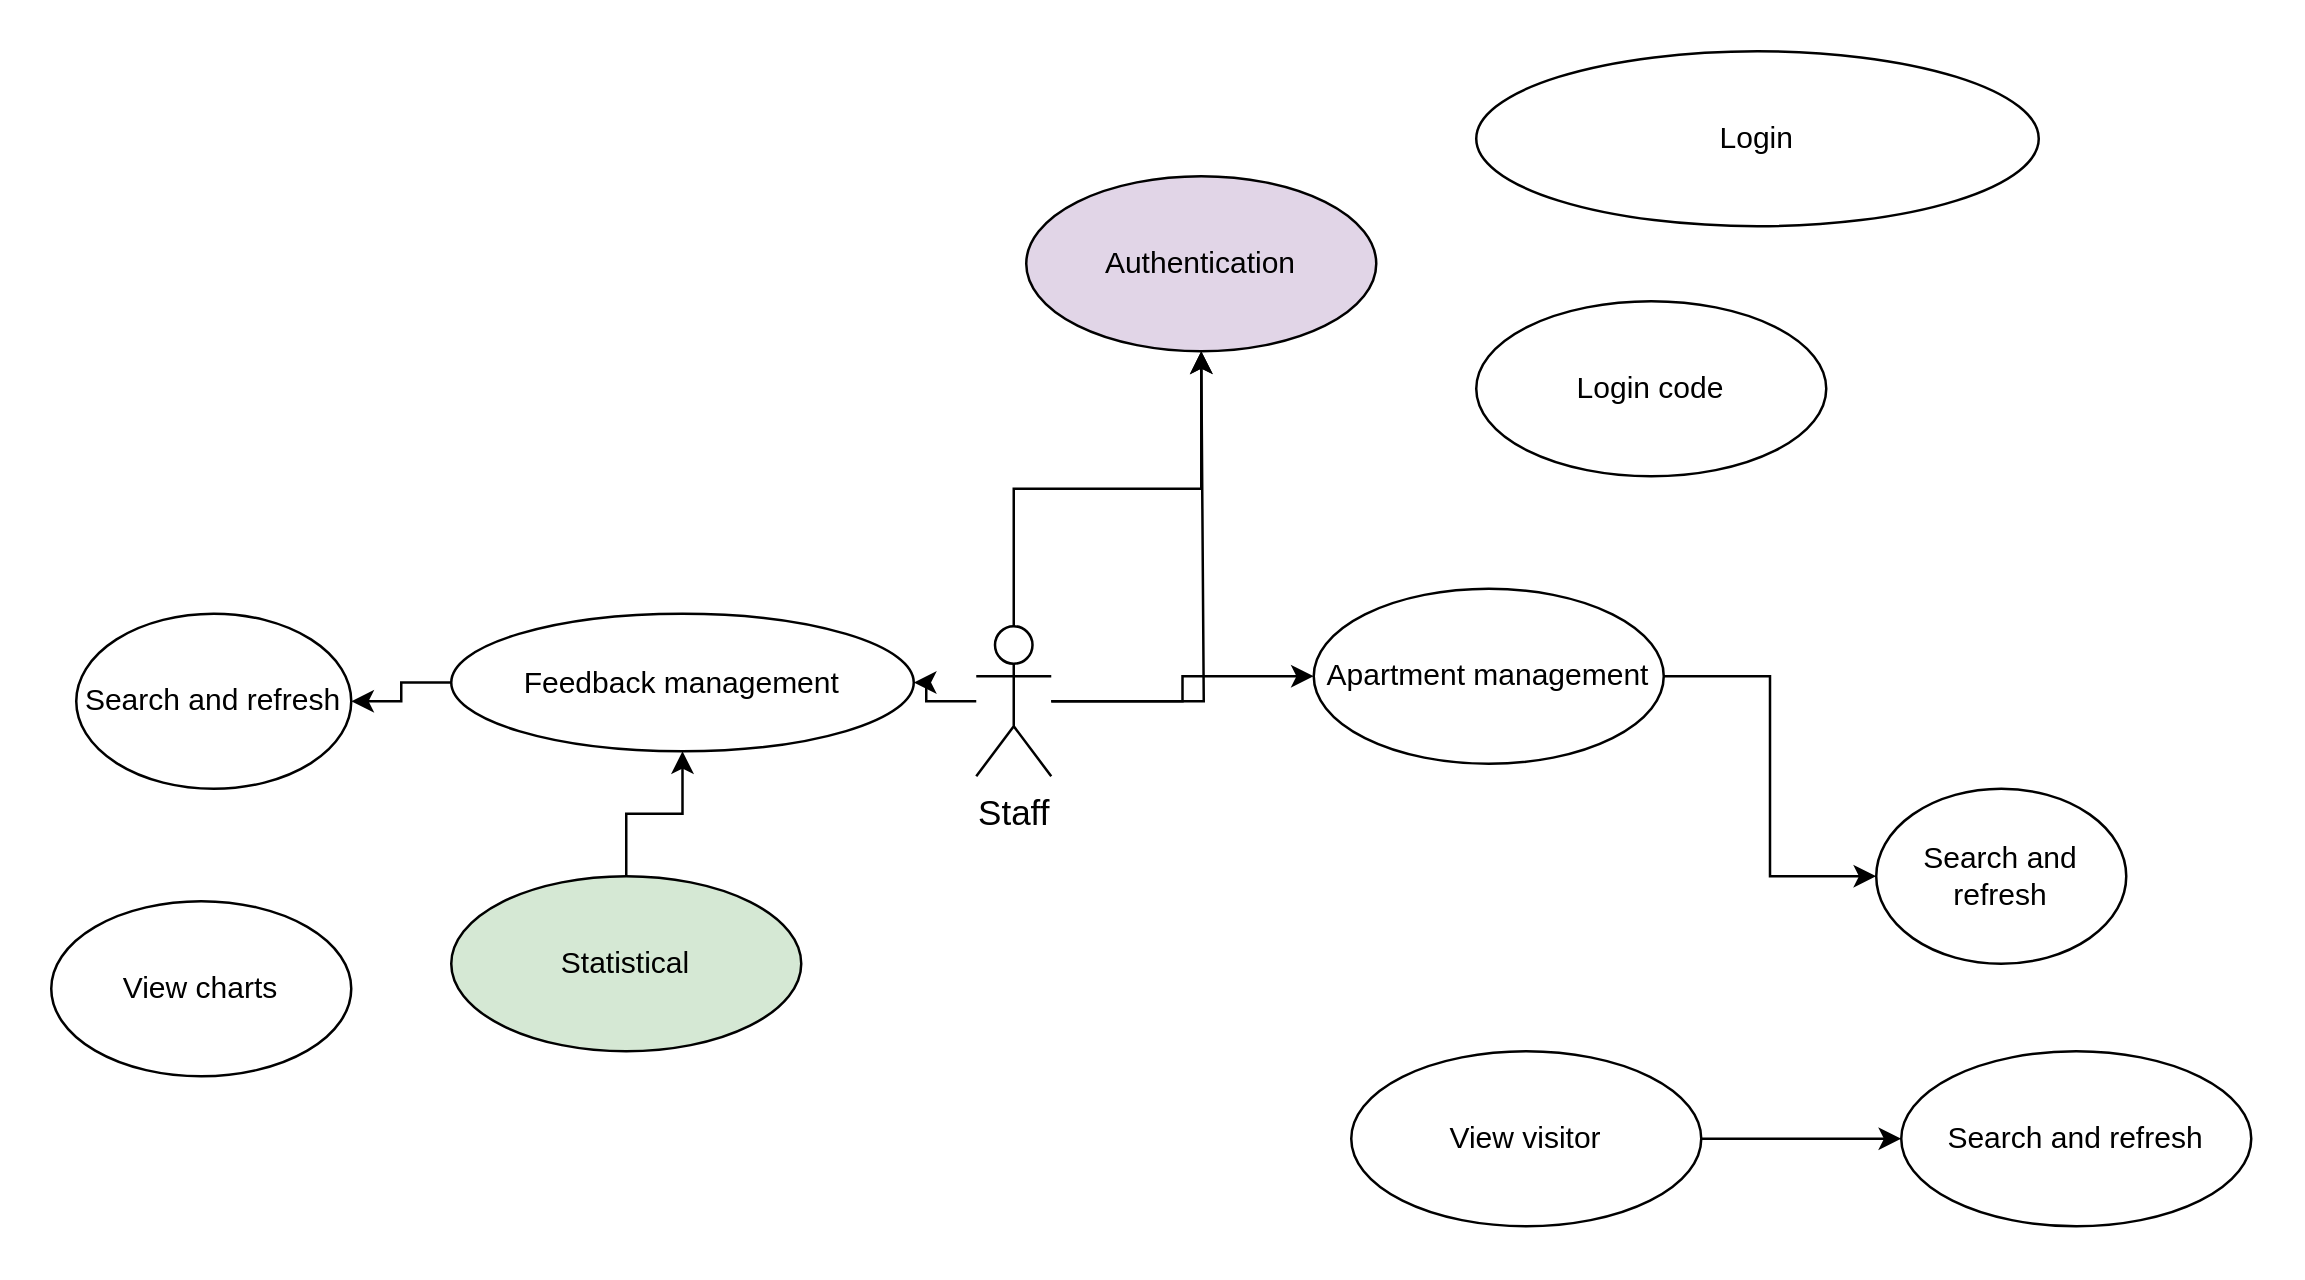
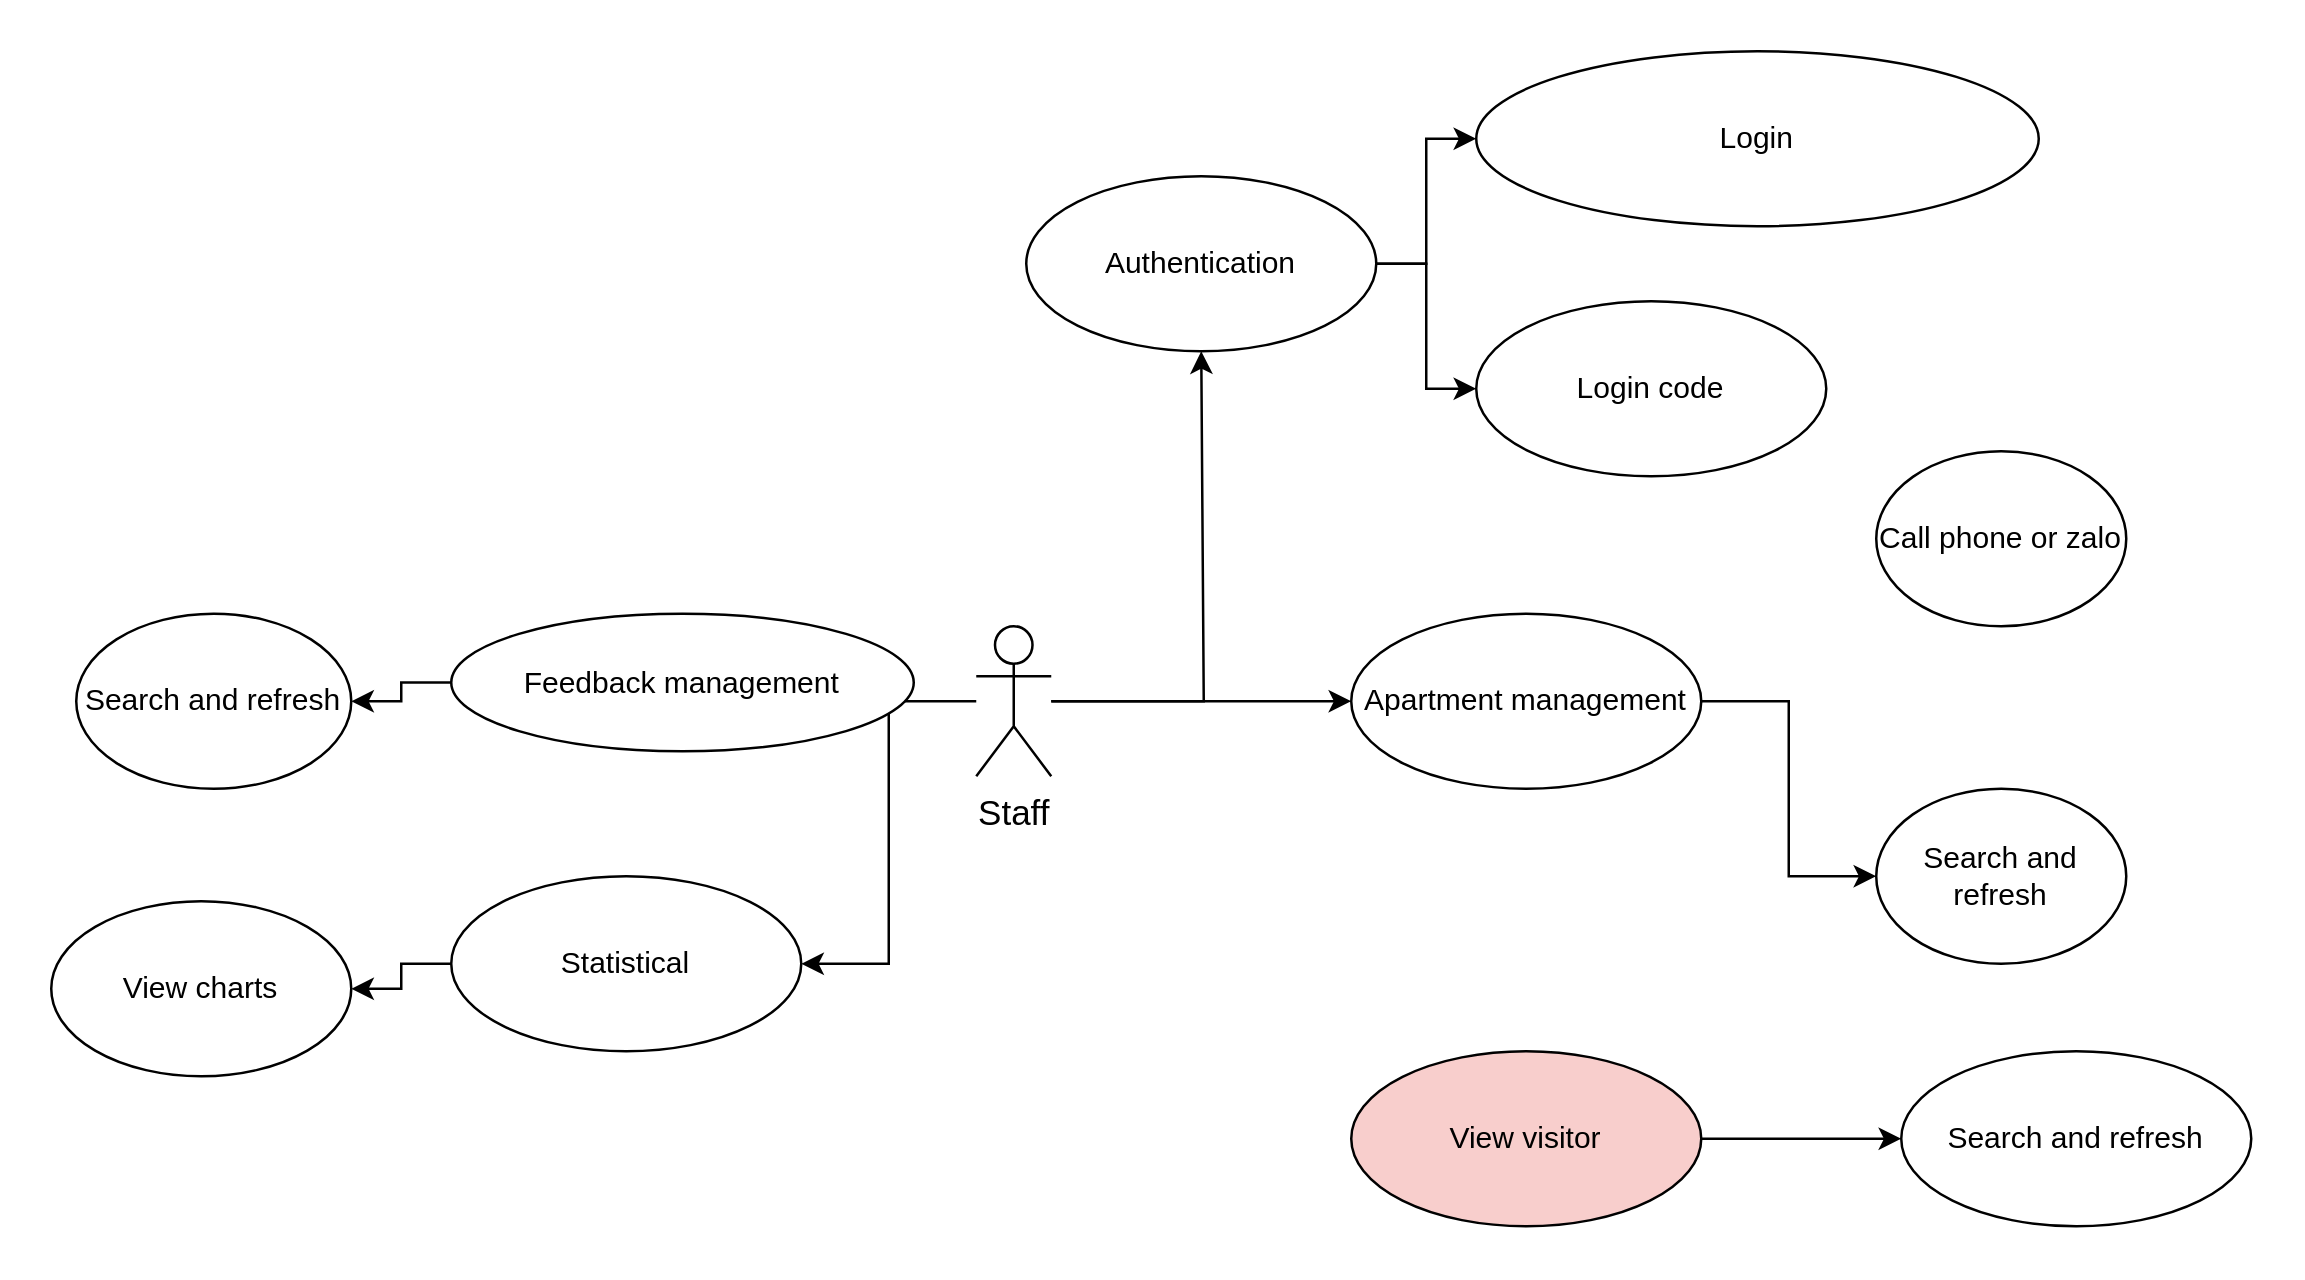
+ <mxCell id="15" value="" style="edgeStyle=orthogonalEdgeStyle;rounded=0;orthogonalLoop=1;jettySize=auto;html=1;" edge="1" parent="1" source="17" target="21"><mxGeometry relative="1" as="geometry" /></mxCell>
- <mxCell id="17" value="Authentication" style="ellipse;whiteSpace=wrap;html=1;fillColor=#e1d5e7;" parent="1" vertex="1"><mxGeometry x="410" y="70" width="140" height="70" as="geometry" /></mxCell>
+ <mxCell id="17" value="Authentication" style="ellipse;whiteSpace=wrap;html=1;" parent="1" vertex="1"><mxGeometry x="410" y="70" width="140" height="70" as="geometry" /></mxCell>
+ <mxCell id="16" style="edgeStyle=orthogonalEdgeStyle;rounded=0;orthogonalLoop=1;jettySize=auto;html=1;" edge="1" parent="1" source="17" target="22"><mxGeometry relative="1" as="geometry" /></mxCell>
- <mxCell id="5" style="edgeStyle=orthogonalEdgeStyle;rounded=0;orthogonalLoop=1;jettySize=auto;html=1;" parent="1" source="6" target="17" edge="1"><mxGeometry relative="1" as="geometry" /></mxCell>
+ <mxCell id="5" style="edgeStyle=orthogonalEdgeStyle;rounded=0;orthogonalLoop=1;jettySize=auto;html=1;entryX=1;entryY=0.5;entryDx=0;entryDy=0;" parent="1" source="6" target="20" edge="1"><mxGeometry relative="1" as="geometry" /></mxCell>
+ <mxCell id="9" value="Call phone or zalo" style="ellipse;whiteSpace=wrap;html=1;" parent="1" vertex="1"><mxGeometry x="750" y="180" width="100" height="70" as="geometry" /></mxCell>
- <mxCell id="8" value="Apartment management" style="ellipse;whiteSpace=wrap;html=1;" parent="1" vertex="1"><mxGeometry x="525" y="235" width="140" height="70" as="geometry" /></mxCell>
+ <mxCell id="8" value="Apartment management" style="ellipse;whiteSpace=wrap;html=1;" parent="1" vertex="1"><mxGeometry x="540" y="245" width="140" height="70" as="geometry" /></mxCell>
- <mxCell id="4" style="edgeStyle=orthogonalEdgeStyle;rounded=0;orthogonalLoop=1;jettySize=auto;html=1;entryX=1;entryY=0.5;entryDx=0;entryDy=0;" parent="1" source="6" target="12" edge="1"><mxGeometry relative="1" as="geometry" /></mxCell>
- <mxCell id="19" value="" style="edgeStyle=orthogonalEdgeStyle;rounded=0;orthogonalLoop=1;jettySize=auto;html=1;" edge="1" parent="1" source="20" target="12"><mxGeometry relative="1" as="geometry" /></mxCell>
+ <mxCell id="19" value="" style="edgeStyle=orthogonalEdgeStyle;rounded=0;orthogonalLoop=1;jettySize=auto;html=1;" edge="1" parent="1" source="20" target="24"><mxGeometry relative="1" as="geometry" /></mxCell>
- <mxCell id="20" value="Statistical" style="ellipse;whiteSpace=wrap;html=1;fillColor=#d5e8d4;" parent="1" vertex="1"><mxGeometry x="180" y="350" width="140" height="70" as="geometry" /></mxCell>
+ <mxCell id="20" value="Statistical" style="ellipse;whiteSpace=wrap;html=1;" parent="1" vertex="1"><mxGeometry x="180" y="350" width="140" height="70" as="geometry" /></mxCell>
- <mxCell id="14" value="View visitor" style="ellipse;whiteSpace=wrap;html=1;" parent="1" vertex="1"><mxGeometry x="540" y="420" width="140" height="70" as="geometry" /></mxCell>
+ <mxCell id="14" value="View visitor" style="ellipse;whiteSpace=wrap;html=1;fillColor=#f8cecc;" parent="1" vertex="1"><mxGeometry x="540" y="420" width="140" height="70" as="geometry" /></mxCell>
